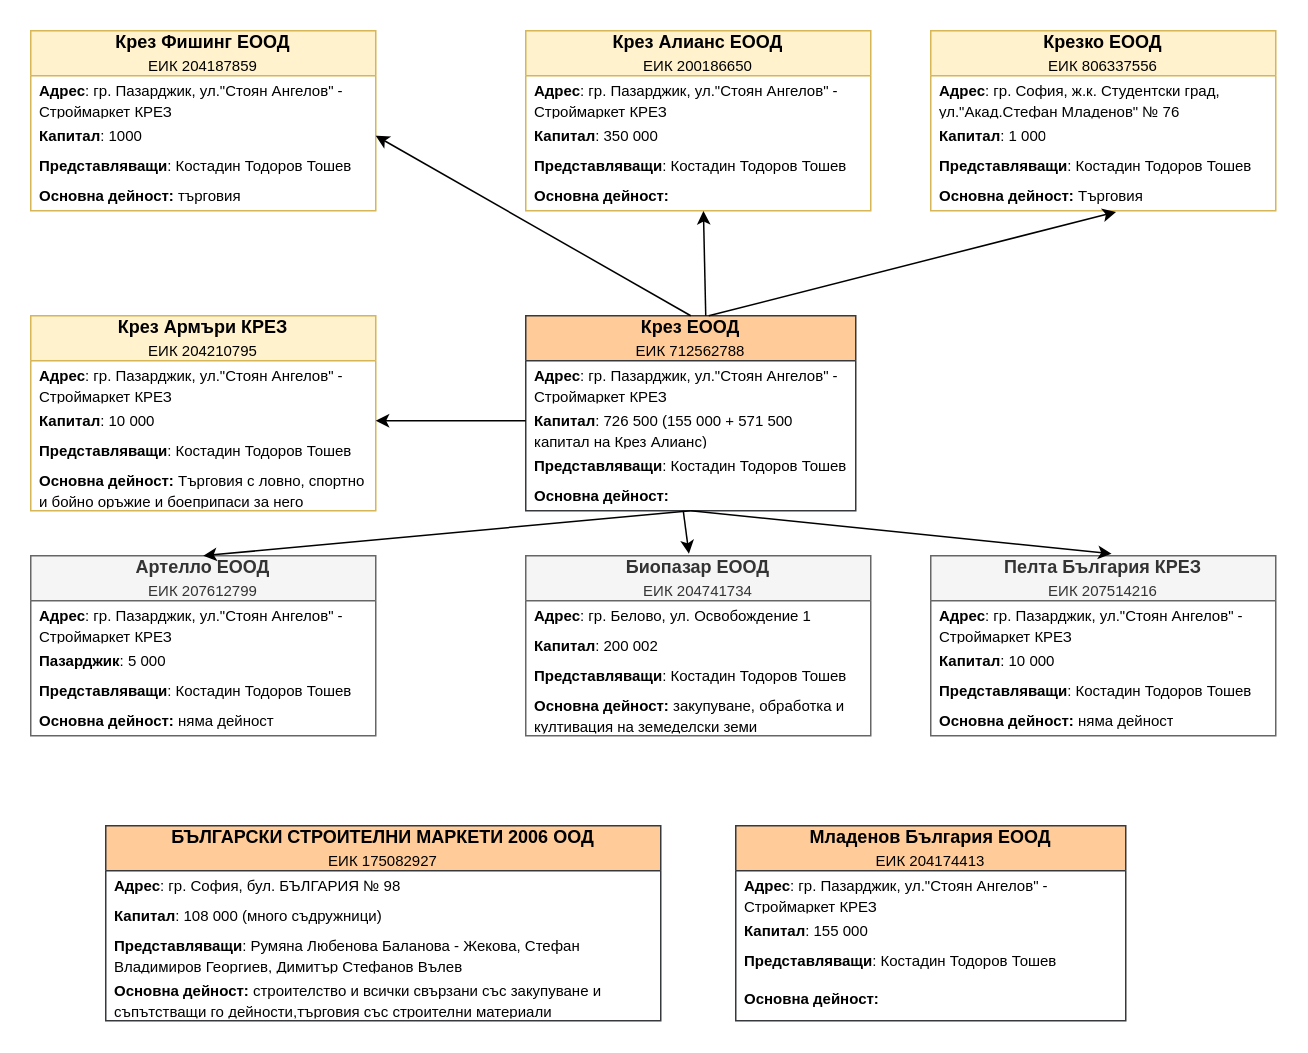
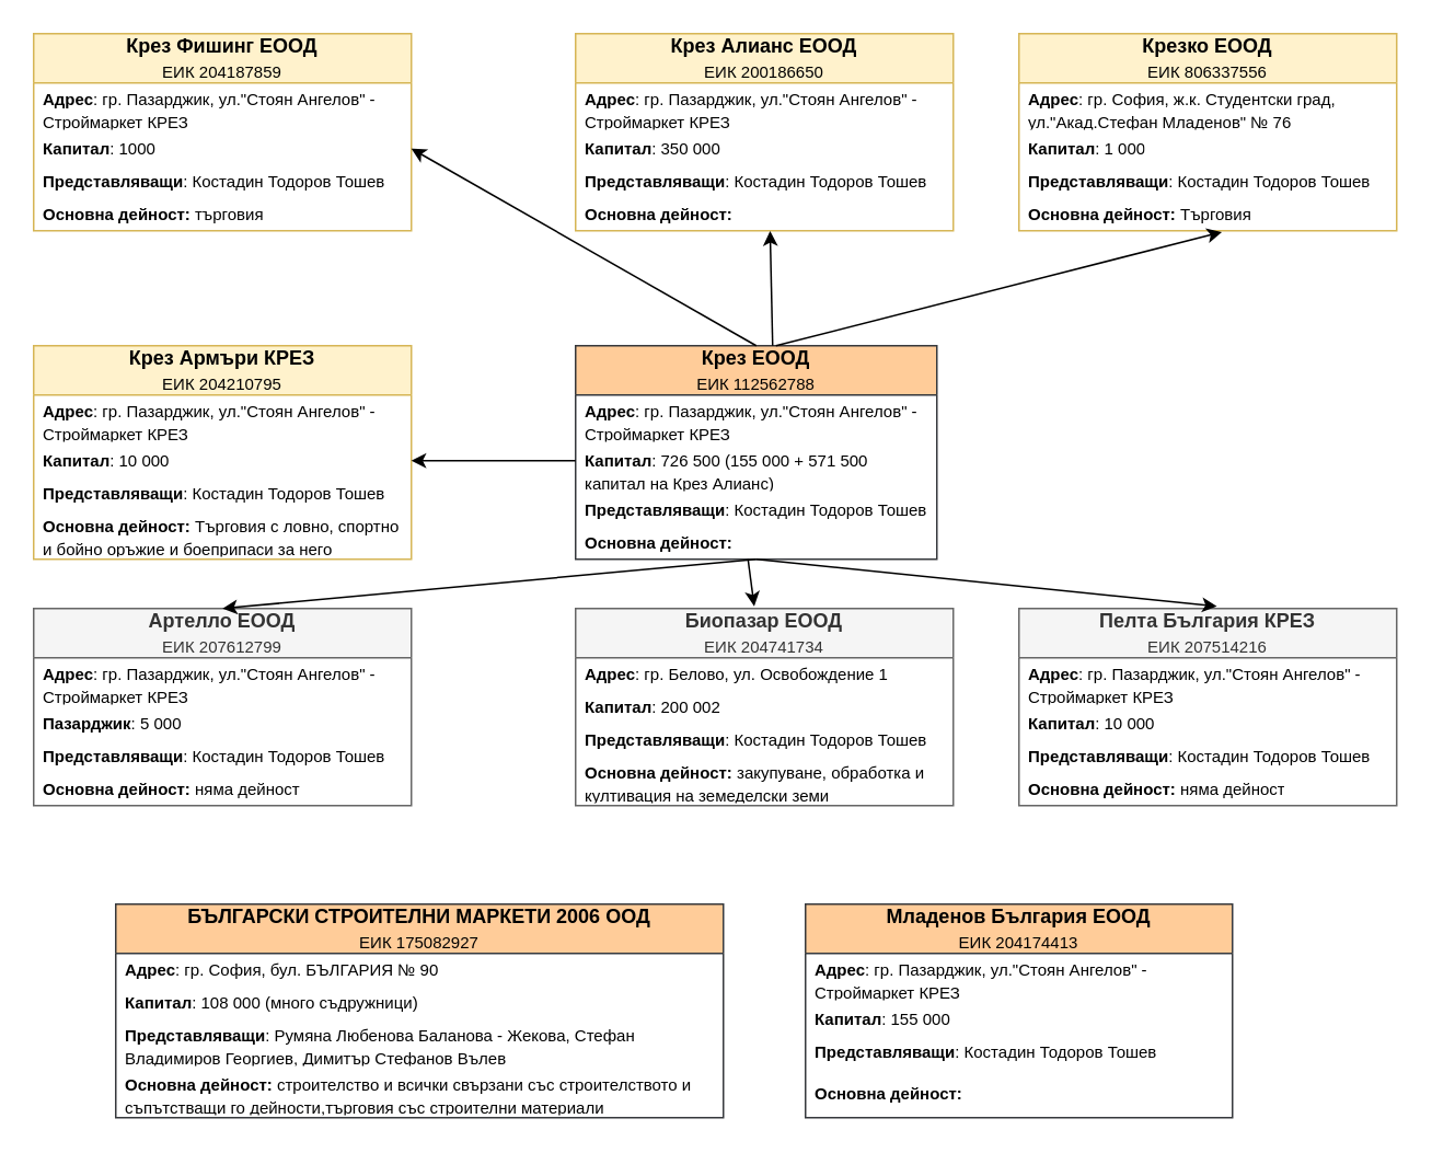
- <mxCell id="2" value="&lt;font&gt;&lt;font style=&quot;&quot;&gt;&lt;b style=&quot;&quot;&gt;Крез ЕООД &lt;/b&gt;&lt;/font&gt;&lt;br&gt;&lt;font style=&quot;font-size: 10px;&quot;&gt;ЕИК&amp;nbsp;712562788&lt;/font&gt;&lt;/font&gt;" style="swimlane;fontStyle=0;childLayout=stackLayout;horizontal=1;startSize=30;horizontalStack=0;resizeParent=1;resizeParentMax=0;resizeLast=0;collapsible=1;marginBottom=0;whiteSpace=wrap;html=1;fillColor=#ffcc99;strokeColor=#36393d;" vertex="1" parent="1"><mxGeometry x="350" width="220" height="130" as="geometry" y="210" /></mxCell>
+ <mxCell id="2" value="&lt;font&gt;&lt;font style=&quot;&quot;&gt;&lt;b style=&quot;&quot;&gt;Крез ЕООД &lt;/b&gt;&lt;/font&gt;&lt;br&gt;&lt;font style=&quot;font-size: 10px;&quot;&gt;ЕИК&amp;nbsp;112562788&lt;/font&gt;&lt;/font&gt;" style="swimlane;fontStyle=0;childLayout=stackLayout;horizontal=1;startSize=30;horizontalStack=0;resizeParent=1;resizeParentMax=0;resizeLast=0;collapsible=1;marginBottom=0;whiteSpace=wrap;html=1;fillColor=#ffcc99;strokeColor=#36393d;" vertex="1" parent="1"><mxGeometry x="350" width="220" height="130" as="geometry" y="210" /></mxCell>
- <mxCell id="50" value="&lt;font style=&quot;font-size: 10px;&quot;&gt;&lt;b&gt;Адрес&lt;/b&gt;:&amp;nbsp;гр. София, бул. БЪЛГАРИЯ № 98&lt;/font&gt;" style="text;strokeColor=none;fillColor=none;align=left;verticalAlign=middle;spacingLeft=4;spacingRight=4;overflow=hidden;points=[[0,0.5],[1,0.5]];portConstraint=eastwest;rotatable=0;whiteSpace=wrap;html=1;" vertex="1" parent="49"><mxGeometry y="30" width="370" height="20" as="geometry" /></mxCell>
+ <mxCell id="50" value="&lt;font style=&quot;font-size: 10px;&quot;&gt;&lt;b&gt;Адрес&lt;/b&gt;:&amp;nbsp;гр. София, бул. БЪЛГАРИЯ № 90&lt;/font&gt;" style="text;strokeColor=none;fillColor=none;align=left;verticalAlign=middle;spacingLeft=4;spacingRight=4;overflow=hidden;points=[[0,0.5],[1,0.5]];portConstraint=eastwest;rotatable=0;whiteSpace=wrap;html=1;" vertex="1" parent="49"><mxGeometry y="30" width="370" height="20" as="geometry" /></mxCell>
- <mxCell id="53" value="&lt;font style=&quot;font-size: 10px;&quot;&gt;&lt;b&gt;Основна дейност:&amp;nbsp;&lt;/b&gt;&lt;/font&gt;&lt;span style=&quot;font-size: 10px;&quot;&gt;строителство и всички свързани със закупуване и съпътстващи го дейности,търговия със строителни материали&lt;/span&gt;" style="text;strokeColor=none;fillColor=none;align=left;verticalAlign=middle;spacingLeft=4;spacingRight=4;overflow=hidden;points=[[0,0.5],[1,0.5]];portConstraint=eastwest;rotatable=0;whiteSpace=wrap;html=1;" vertex="1" parent="49"><mxGeometry y="100" width="370" height="30" as="geometry" /></mxCell>
+ <mxCell id="53" value="&lt;font style=&quot;font-size: 10px;&quot;&gt;&lt;b&gt;Основна дейност:&amp;nbsp;&lt;/b&gt;&lt;/font&gt;&lt;span style=&quot;font-size: 10px;&quot;&gt;строителство и всички свързани със строителството и съпътстващи го дейности,търговия със строителни материали&lt;/span&gt;" style="text;strokeColor=none;fillColor=none;align=left;verticalAlign=middle;spacingLeft=4;spacingRight=4;overflow=hidden;points=[[0,0.5],[1,0.5]];portConstraint=eastwest;rotatable=0;whiteSpace=wrap;html=1;" vertex="1" parent="49"><mxGeometry y="100" width="370" height="30" as="geometry" /></mxCell>
